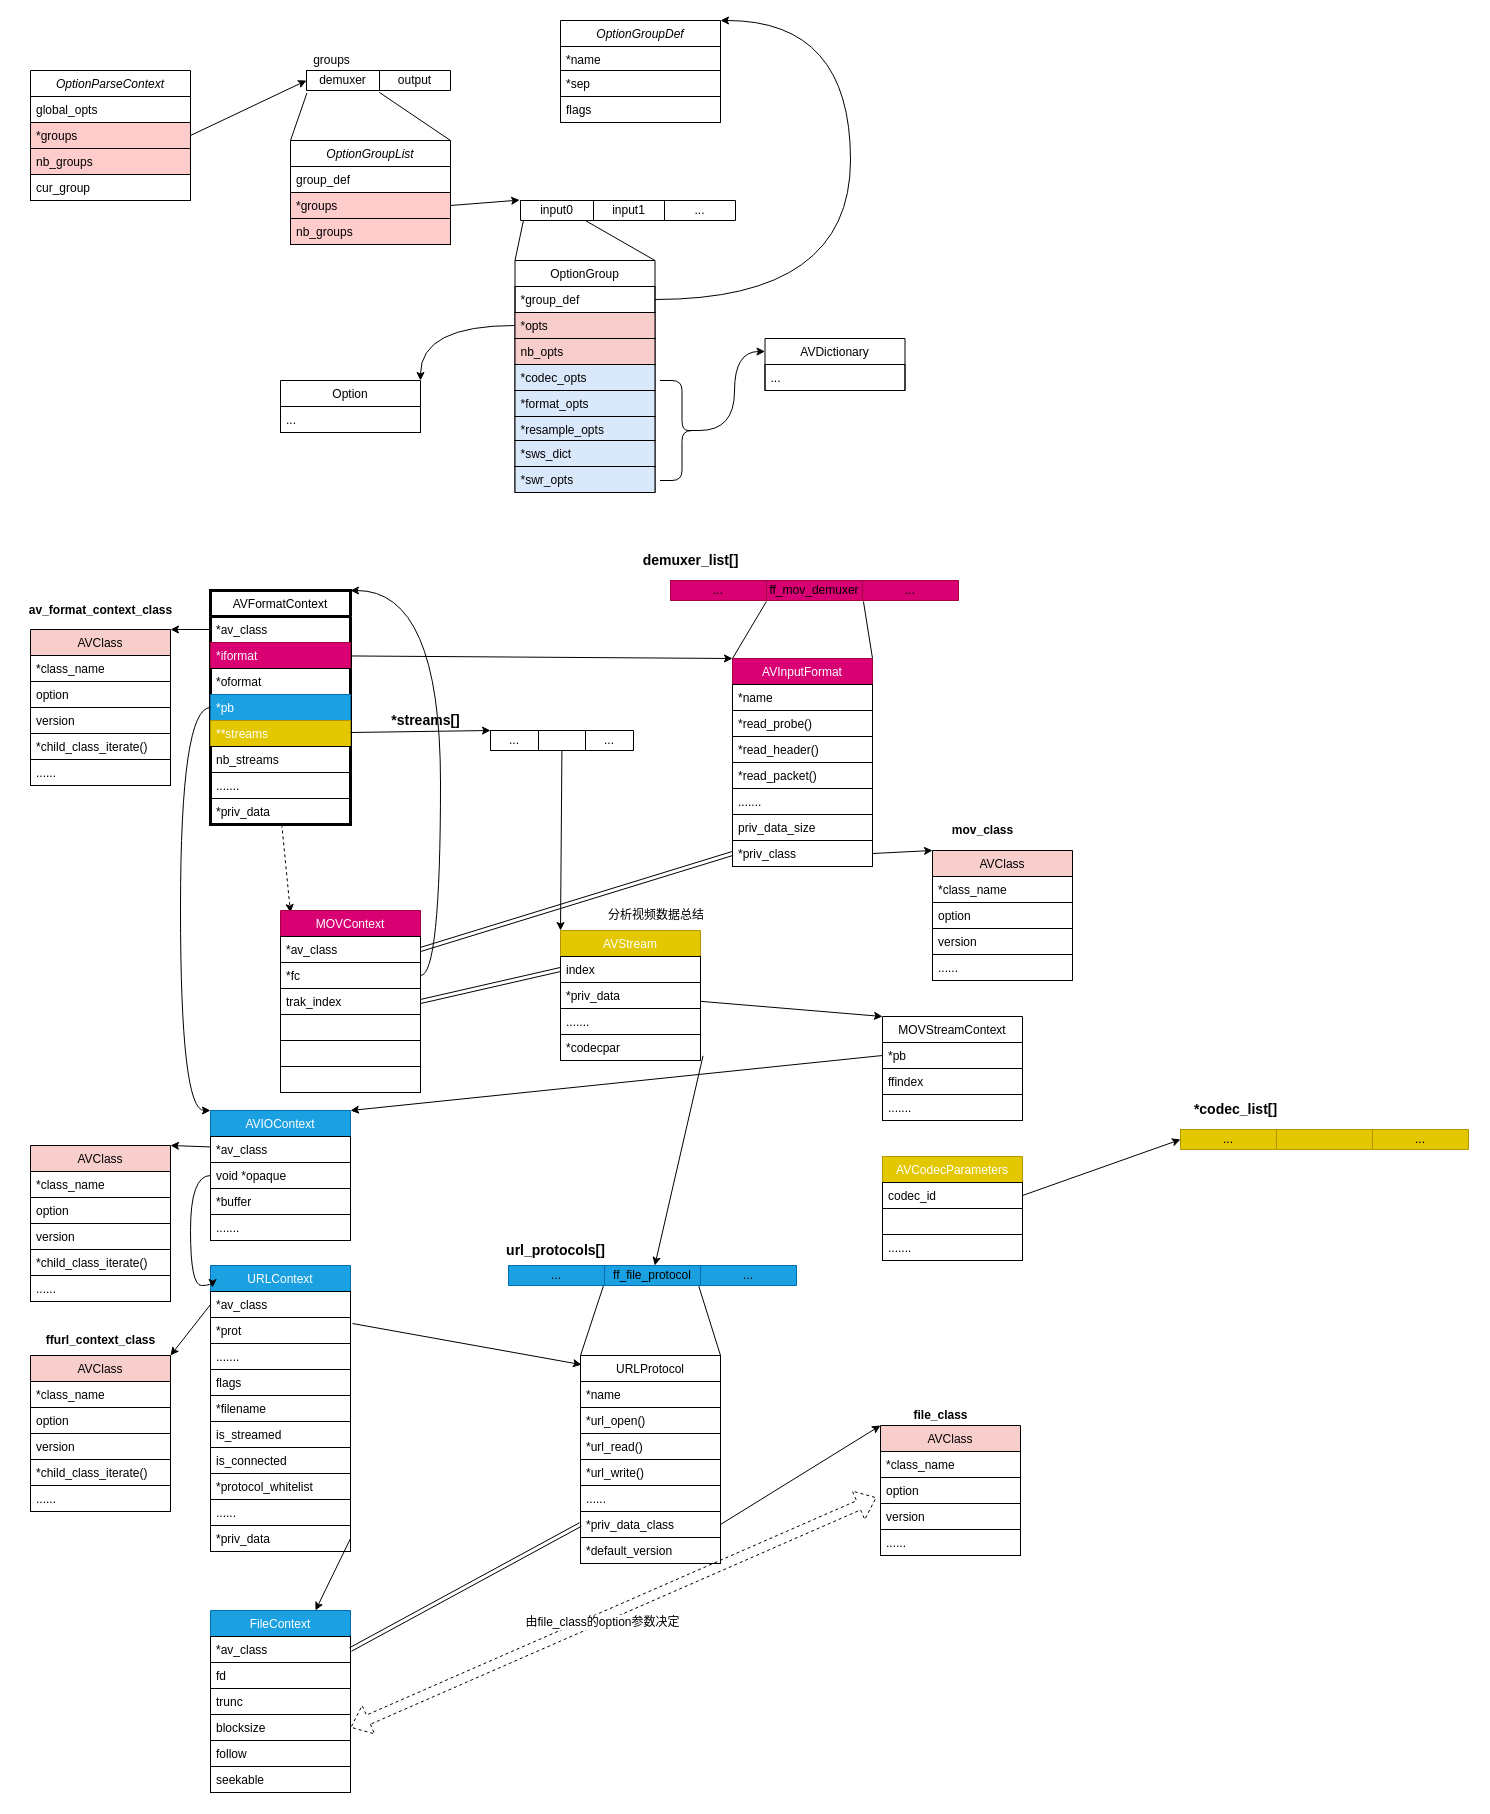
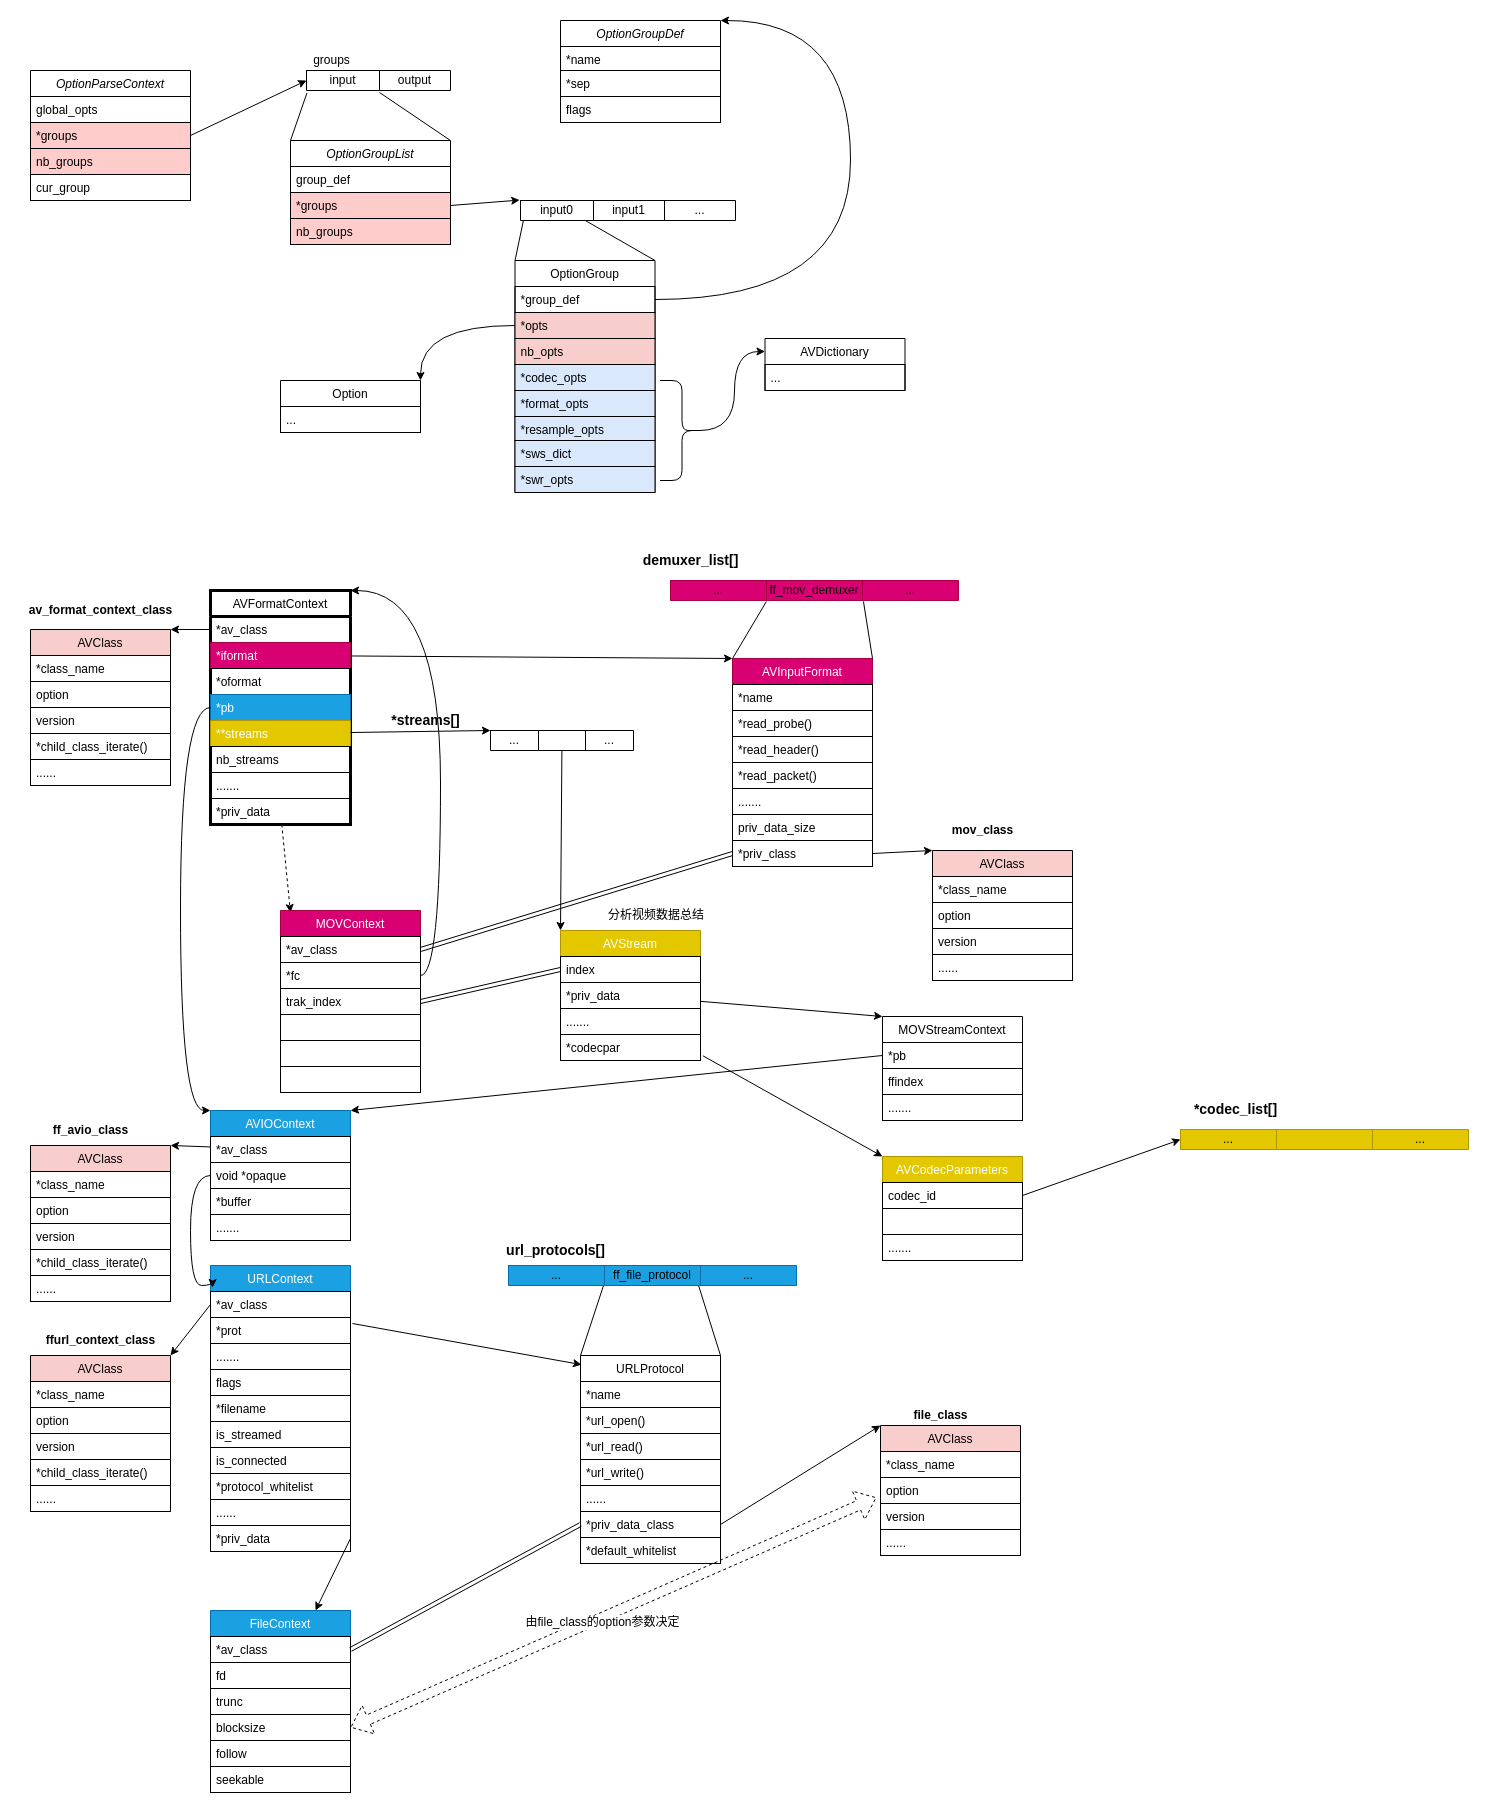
- <mxCell id="190" value="demuxer" style="shape=partialRectangle;html=1;whiteSpace=wrap;connectable=0;fillColor=none;top=0;left=0;bottom=0;right=0;overflow=hidden;" vertex="1" parent="189"><mxGeometry width="73" height="20" as="geometry" /></mxCell>
+ <mxCell id="190" value="input" style="shape=partialRectangle;html=1;whiteSpace=wrap;connectable=0;fillColor=none;top=0;left=0;bottom=0;right=0;overflow=hidden;" vertex="1" parent="189"><mxGeometry width="73" height="20" as="geometry" /></mxCell>
+ <mxCell id="73" value="ff_avio_class" style="text;html=1;align=center;verticalAlign=middle;resizable=0;points=[];autosize=1;fontStyle=1" vertex="1" parent="1"><mxGeometry x="45" y="1120" width="90" height="20" as="geometry" /></mxCell>
- <mxCell id="177" style="edgeStyle=none;rounded=0;orthogonalLoop=1;jettySize=auto;html=1;startArrow=none;startFill=0;endArrow=classic;endFill=1;strokeColor=#000000;strokeWidth=1;fontSize=12;exitX=1.018;exitY=0.821;exitDx=0;exitDy=0;exitPerimeter=0;" edge="1" parent="1" source="164" target="120"><mxGeometry relative="1" as="geometry"><mxPoint x="860" y="1160" as="targetPoint" /></mxGeometry></mxCell>
+ <mxCell id="177" style="edgeStyle=none;rounded=0;orthogonalLoop=1;jettySize=auto;html=1;startArrow=none;startFill=0;endArrow=classic;endFill=1;strokeColor=#000000;strokeWidth=1;fontSize=12;entryX=0;entryY=0;entryDx=0;entryDy=0;exitX=1.018;exitY=0.821;exitDx=0;exitDy=0;exitPerimeter=0;" edge="1" parent="1" source="164" target="173"><mxGeometry relative="1" as="geometry"><mxPoint x="860" y="1160" as="targetPoint" /></mxGeometry></mxCell>
- <mxCell id="51" value="*default_version" style="text;fillColor=none;align=left;verticalAlign=top;spacingLeft=4;spacingRight=4;overflow=hidden;rotatable=0;points=[[0,0.5],[1,0.5]];portConstraint=eastwest;strokeColor=#000000;" vertex="1" parent="44"><mxGeometry y="182" width="140" height="26" as="geometry" /></mxCell>
+ <mxCell id="51" value="*default_whitelist" style="text;fillColor=none;align=left;verticalAlign=top;spacingLeft=4;spacingRight=4;overflow=hidden;rotatable=0;points=[[0,0.5],[1,0.5]];portConstraint=eastwest;strokeColor=#000000;" vertex="1" parent="44"><mxGeometry y="182" width="140" height="26" as="geometry" /></mxCell>
